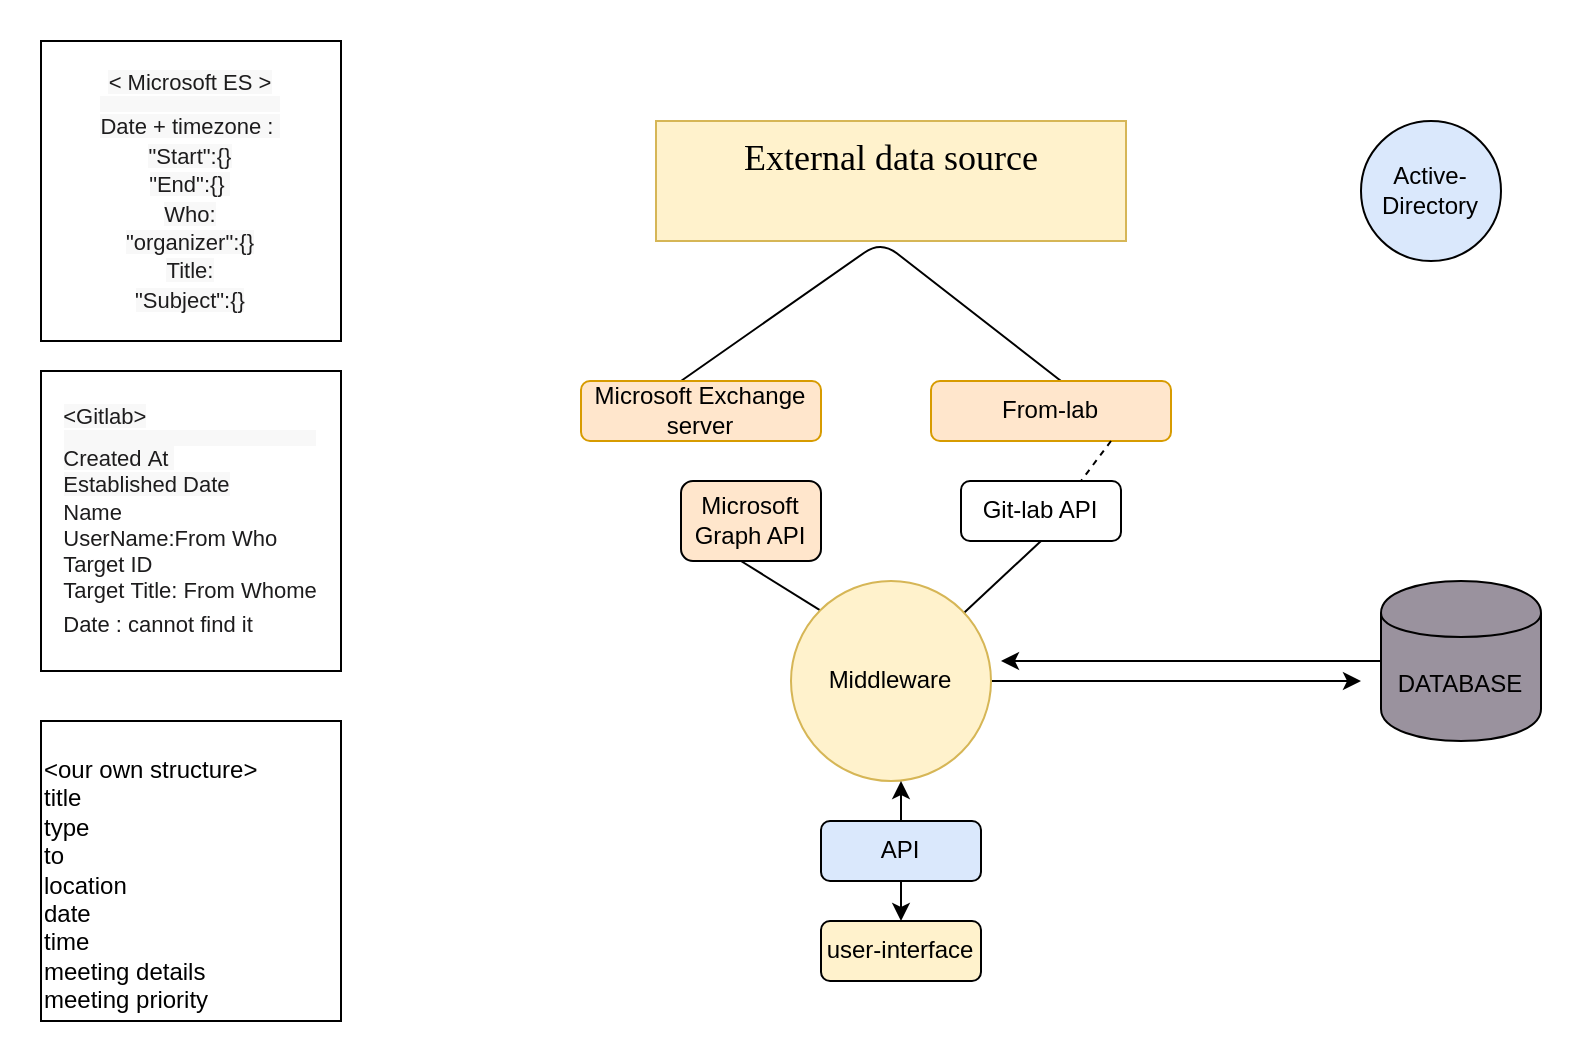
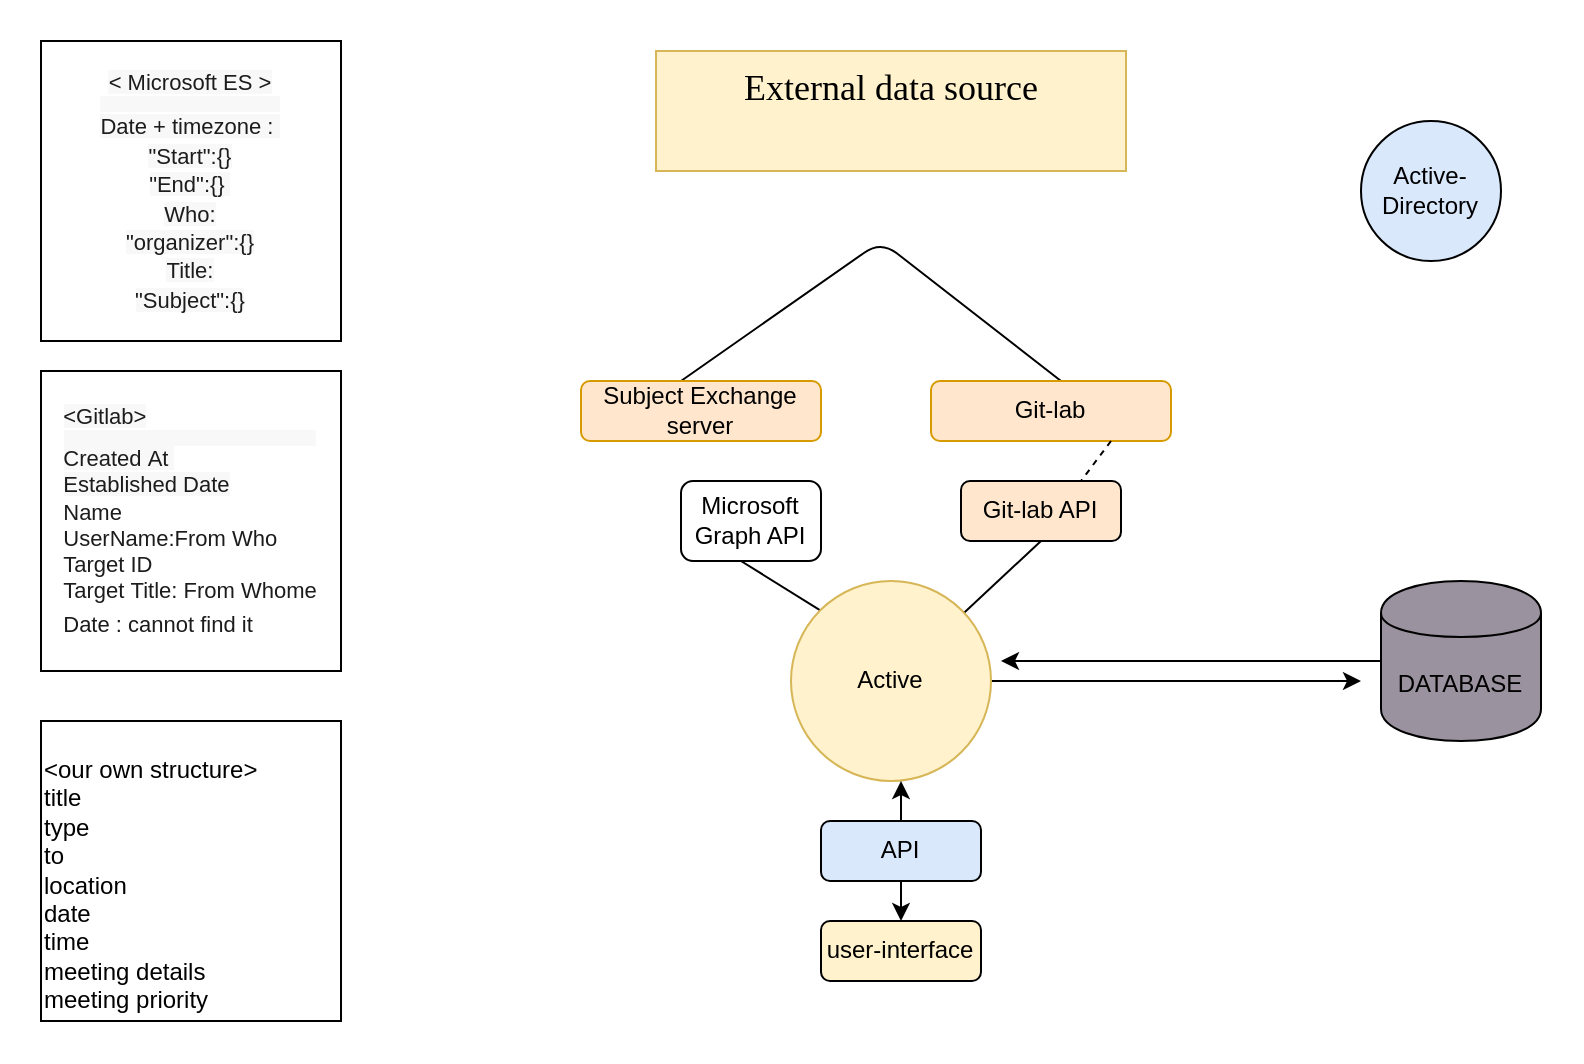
- <mxCell id="2" value="&lt;font style=&quot;font-size: 18px&quot; face=&quot;Comic Sans MS&quot;&gt;External data source&lt;br&gt;&lt;br&gt;&lt;/font&gt;" style="rounded=0;whiteSpace=wrap;html=1;fillColor=#fff2cc;strokeColor=#d6b656;" vertex="1" parent="1"><mxGeometry x="327.5" y="60" width="235" height="60" as="geometry" /></mxCell>
+ <mxCell id="2" value="&lt;font style=&quot;font-size: 18px&quot; face=&quot;Comic Sans MS&quot;&gt;External data source&lt;br&gt;&lt;br&gt;&lt;/font&gt;" style="rounded=0;whiteSpace=wrap;html=1;fillColor=#fff2cc;strokeColor=#d6b656;" vertex="1" parent="1"><mxGeometry x="327.5" y="25" width="235" height="60" as="geometry" /></mxCell>
- <mxCell id="5" value="Microsoft Exchange server" style="rounded=1;whiteSpace=wrap;html=1;fillColor=#ffe6cc;strokeColor=#d79b00;" vertex="1" parent="1"><mxGeometry x="290" y="190" width="120" height="30" as="geometry" /></mxCell>
+ <mxCell id="5" value="Subject Exchange server" style="rounded=1;whiteSpace=wrap;html=1;fillColor=#ffe6cc;strokeColor=#d79b00;" vertex="1" parent="1"><mxGeometry x="290" y="190" width="120" height="30" as="geometry" /></mxCell>
- <mxCell id="4" value="From-lab" style="rounded=1;whiteSpace=wrap;html=1;fillColor=#ffe6cc;strokeColor=#d79b00;" vertex="1" parent="1"><mxGeometry x="465" y="190" width="120" height="30" as="geometry" /></mxCell>
+ <mxCell id="4" value="Git-lab" style="rounded=1;whiteSpace=wrap;html=1;fillColor=#ffe6cc;strokeColor=#d79b00;" vertex="1" parent="1"><mxGeometry x="465" y="190" width="120" height="30" as="geometry" /></mxCell>
- <mxCell id="7" value="Git-lab API" style="rounded=1;whiteSpace=wrap;html=1;" vertex="1" parent="1"><mxGeometry x="480" y="240" width="80" height="30" as="geometry" /></mxCell>
+ <mxCell id="7" value="Git-lab API" style="rounded=1;whiteSpace=wrap;html=1;fillColor=#ffe6cc;" vertex="1" parent="1"><mxGeometry x="480" y="240" width="80" height="30" as="geometry" /></mxCell>
- <mxCell id="6" value="Microsoft Graph API" style="rounded=1;whiteSpace=wrap;html=1;fillColor=#ffe6cc;" vertex="1" parent="1"><mxGeometry x="340" y="240" width="70" height="40" as="geometry" /></mxCell>
+ <mxCell id="6" value="Microsoft Graph API" style="rounded=1;whiteSpace=wrap;html=1;" vertex="1" parent="1"><mxGeometry x="340" y="240" width="70" height="40" as="geometry" /></mxCell>
- <mxCell id="12" value="Middleware" style="ellipse;whiteSpace=wrap;html=1;aspect=fixed;fillColor=#fff2cc;strokeColor=#d6b656;" vertex="1" parent="1"><mxGeometry x="395" y="290" width="100" height="100" as="geometry" /></mxCell>
+ <mxCell id="12" value="Active" style="ellipse;whiteSpace=wrap;html=1;aspect=fixed;fillColor=#fff2cc;strokeColor=#d6b656;" vertex="1" parent="1"><mxGeometry x="395" y="290" width="100" height="100" as="geometry" /></mxCell>
